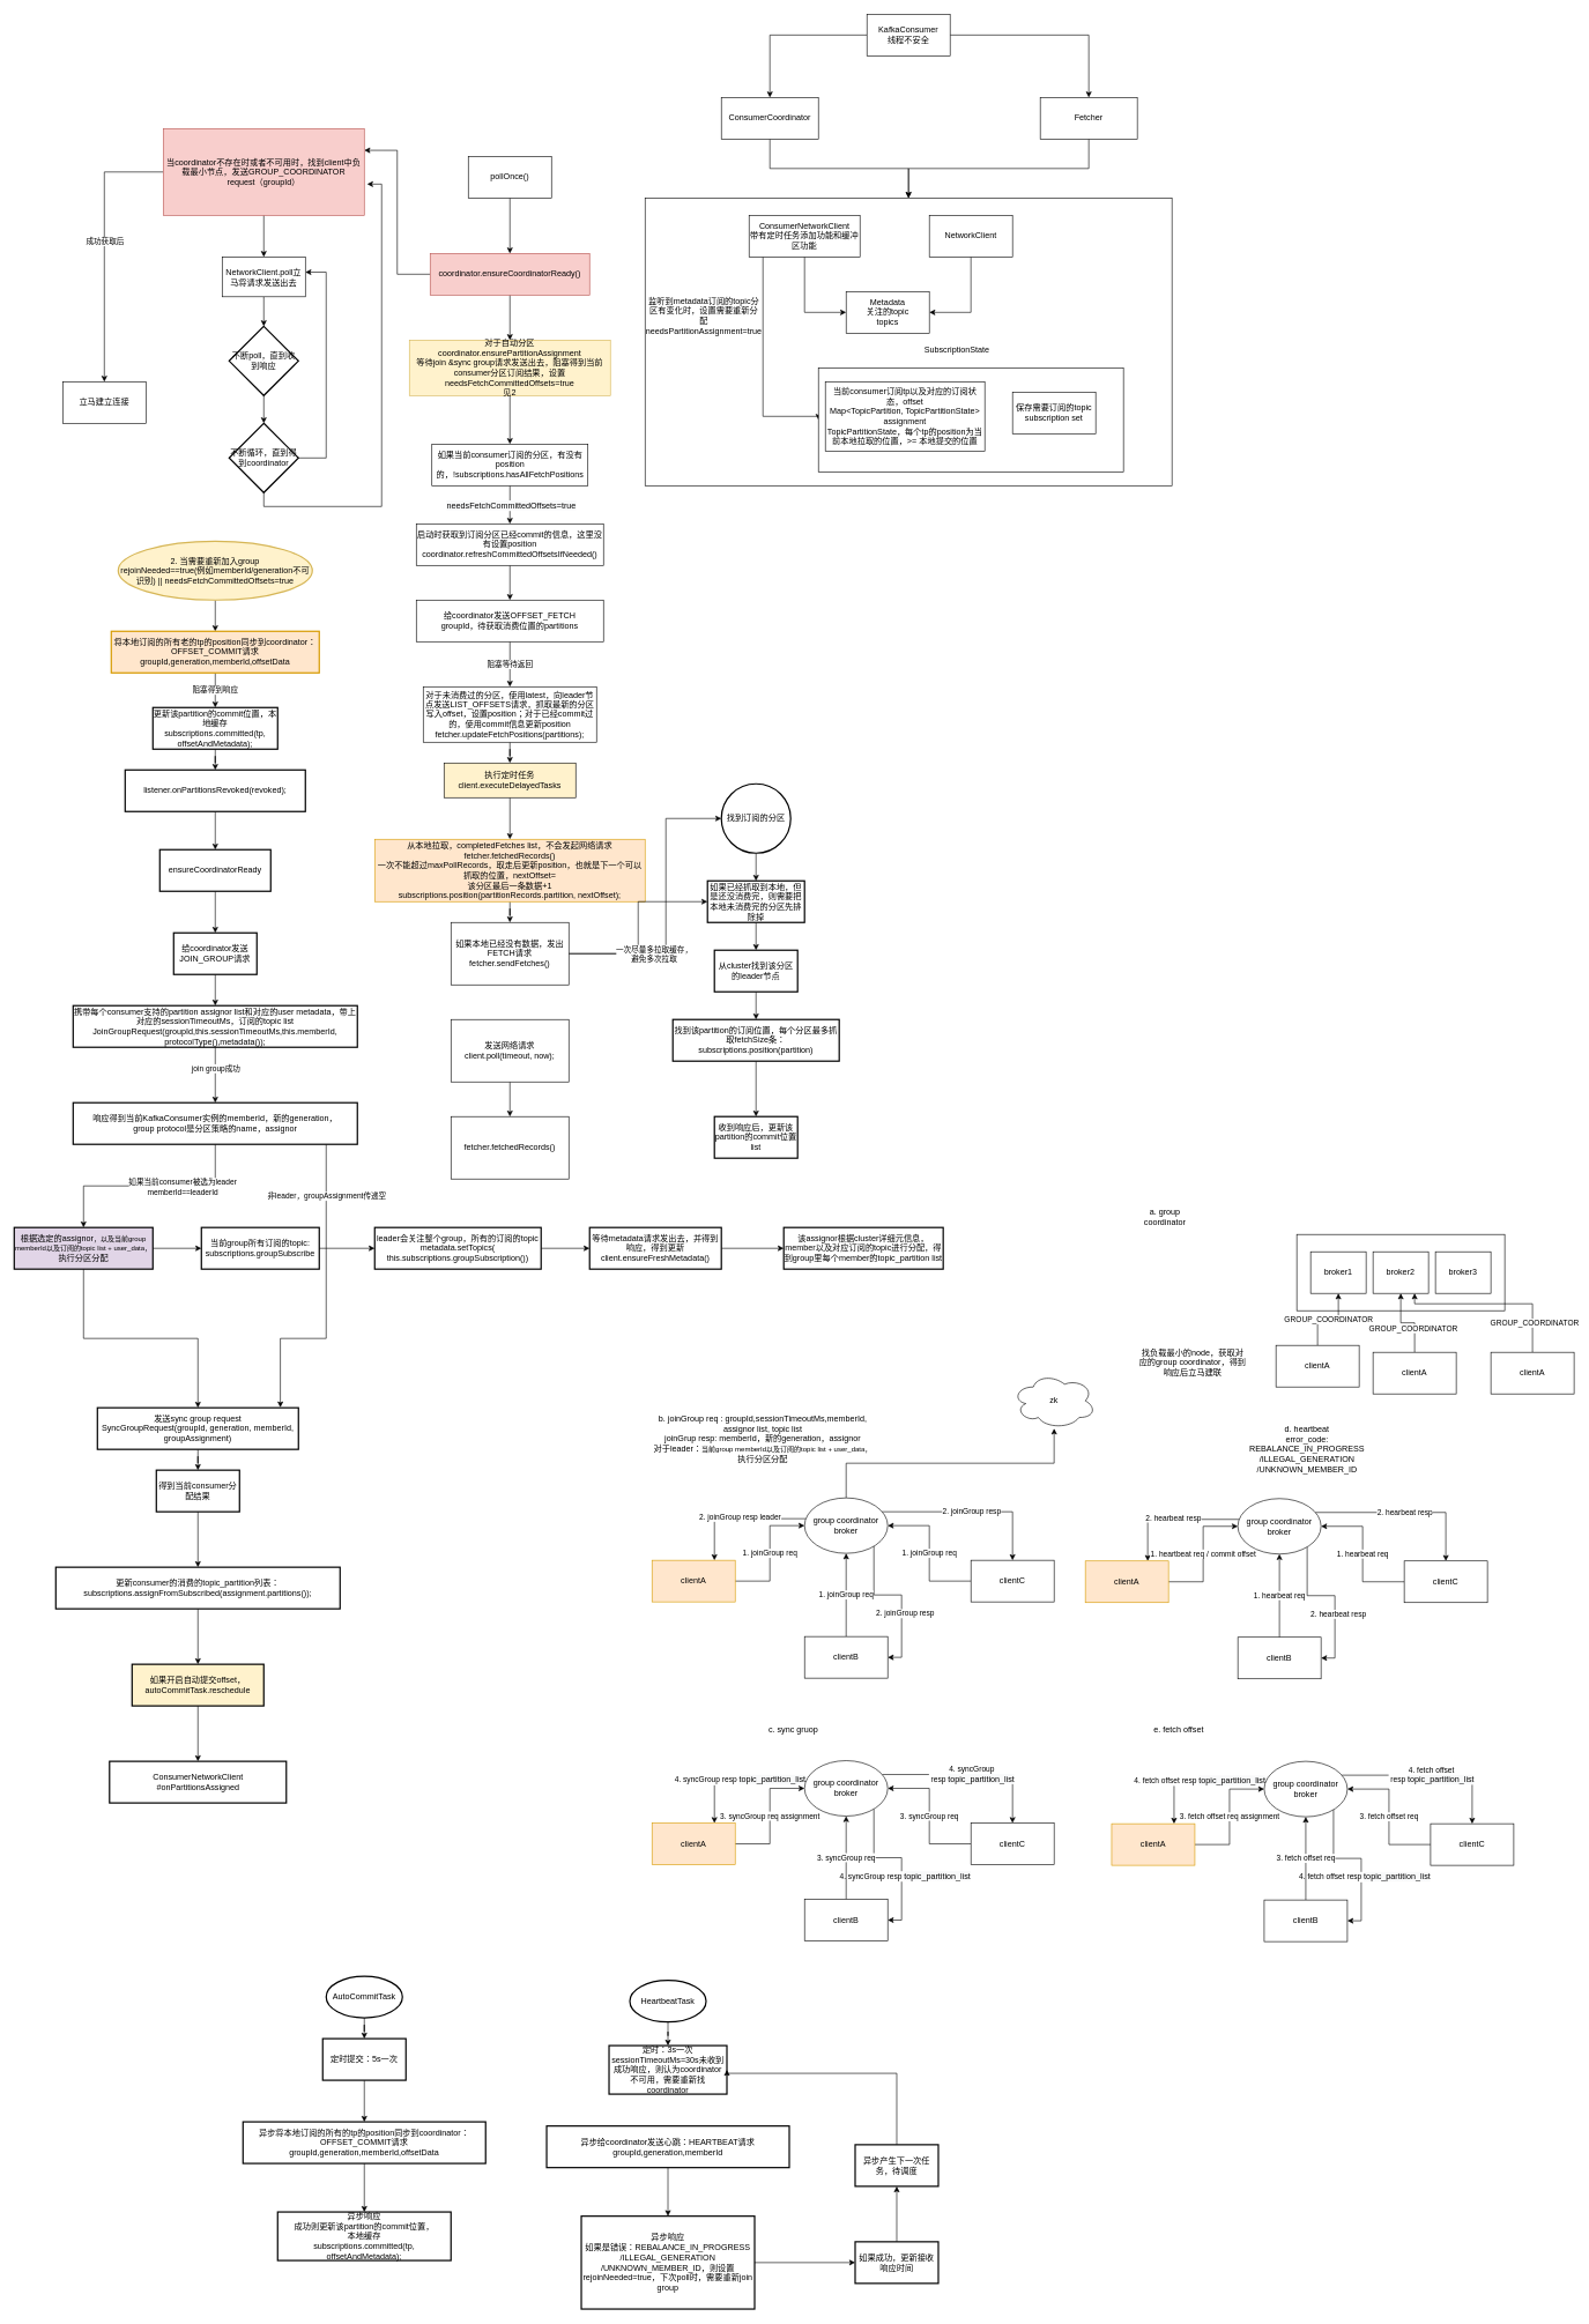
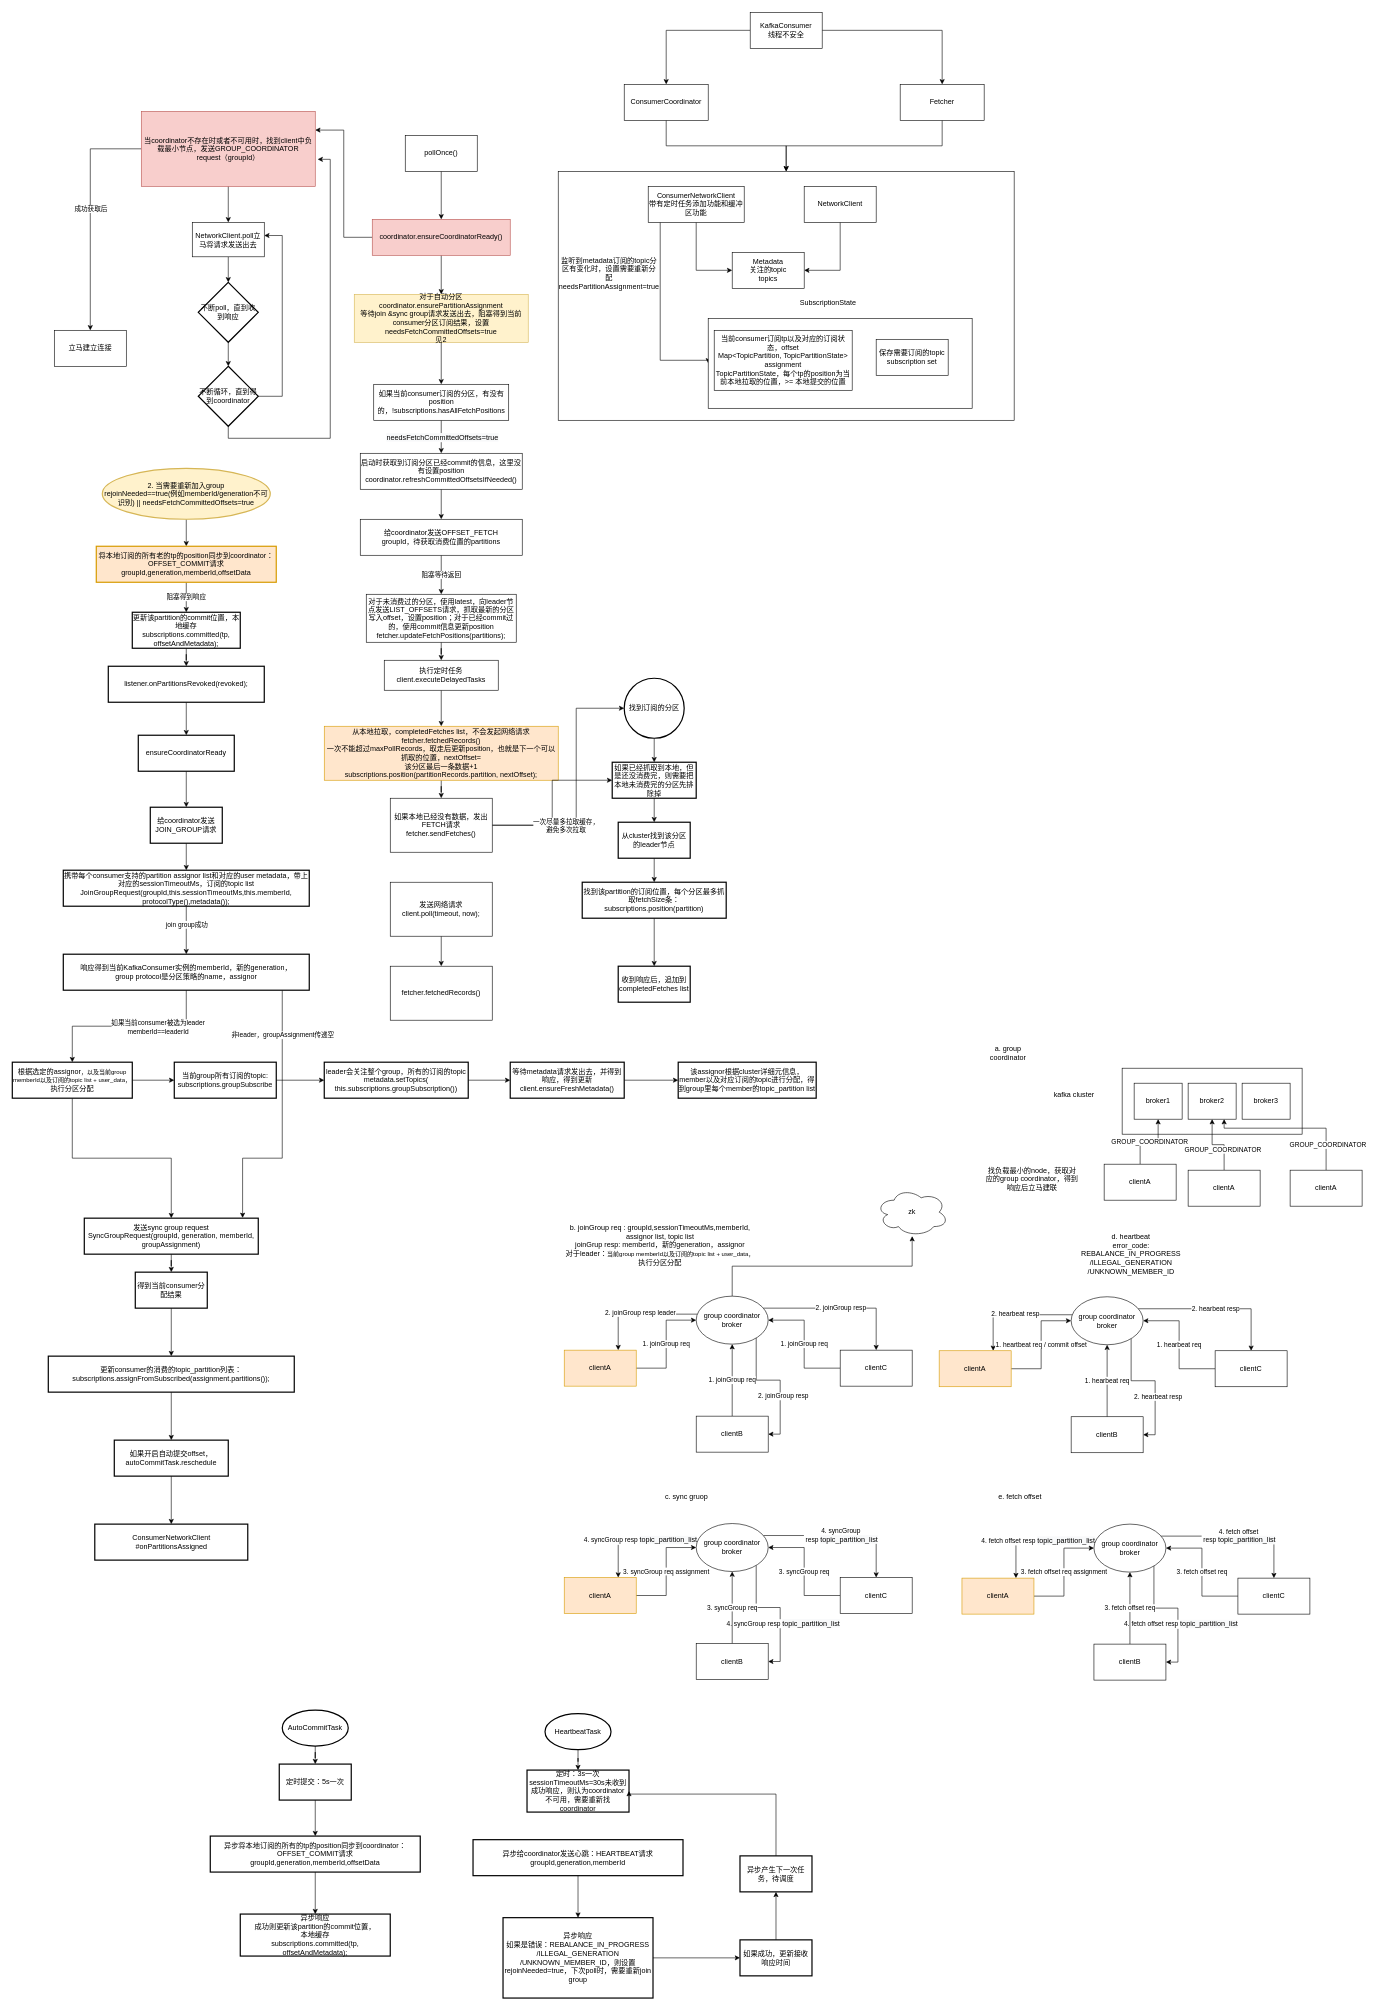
- <mxCell id="81" value="执行定时任务client.executeDelayedTasks" style="whiteSpace=wrap;html=1;rounded=0;fillColor=#fff2cc;" parent="1" vertex="1"><mxGeometry x="640" y="1100" width="190" height="50" as="geometry" /></mxCell>
+ <mxCell id="81" value="执行定时任务client.executeDelayedTasks" style="whiteSpace=wrap;html=1;rounded=0;" parent="1" vertex="1"><mxGeometry x="640" y="1100" width="190" height="50" as="geometry" /></mxCell>
- <mxCell id="96" value="收到响应后，更新该partition的commit位置 list" style="whiteSpace=wrap;html=1;strokeWidth=2;" parent="1" vertex="1"><mxGeometry x="1030" y="1610" width="120" height="60" as="geometry" /></mxCell>
+ <mxCell id="96" value="收到响应后，追加到completedFetches list" style="whiteSpace=wrap;html=1;strokeWidth=2;" parent="1" vertex="1"><mxGeometry x="1030" y="1610" width="120" height="60" as="geometry" /></mxCell>
- <mxCell id="55" value="根据选定的assignor&lt;span style=&quot;font-size: 10px;&quot;&gt;，以及当前group memberId以及订阅的topic list + user_data，&lt;/span&gt;执行分区分配" style="whiteSpace=wrap;html=1;strokeWidth=2;fillColor=#e1d5e7;" parent="1" vertex="1"><mxGeometry x="20" y="1770" width="200" height="60" as="geometry" /></mxCell>
+ <mxCell id="55" value="根据选定的assignor&lt;span style=&quot;font-size: 10px;&quot;&gt;，以及当前group memberId以及订阅的topic list + user_data，&lt;/span&gt;执行分区分配" style="whiteSpace=wrap;html=1;strokeWidth=2;" parent="1" vertex="1"><mxGeometry x="20" y="1770" width="200" height="60" as="geometry" /></mxCell>
+ <mxCell id="178" value="kafka cluster" style="text;html=1;strokeColor=none;fillColor=none;align=center;verticalAlign=middle;whiteSpace=wrap;rounded=0;" parent="1" vertex="1"><mxGeometry x="1750" y="1810" width="80" height="30" as="geometry" /></mxCell>
- <mxCell id="71" value="如果开启自动提交offset，&lt;br&gt;autoCommitTask.reschedule" style="whiteSpace=wrap;html=1;strokeWidth=2;fillColor=#fff2cc;" parent="1" vertex="1"><mxGeometry x="190" y="2400" width="190" height="60" as="geometry" /></mxCell>
+ <mxCell id="71" value="如果开启自动提交offset，&lt;br&gt;autoCommitTask.reschedule" style="whiteSpace=wrap;html=1;strokeWidth=2;" parent="1" vertex="1"><mxGeometry x="190" y="2400" width="190" height="60" as="geometry" /></mxCell>
